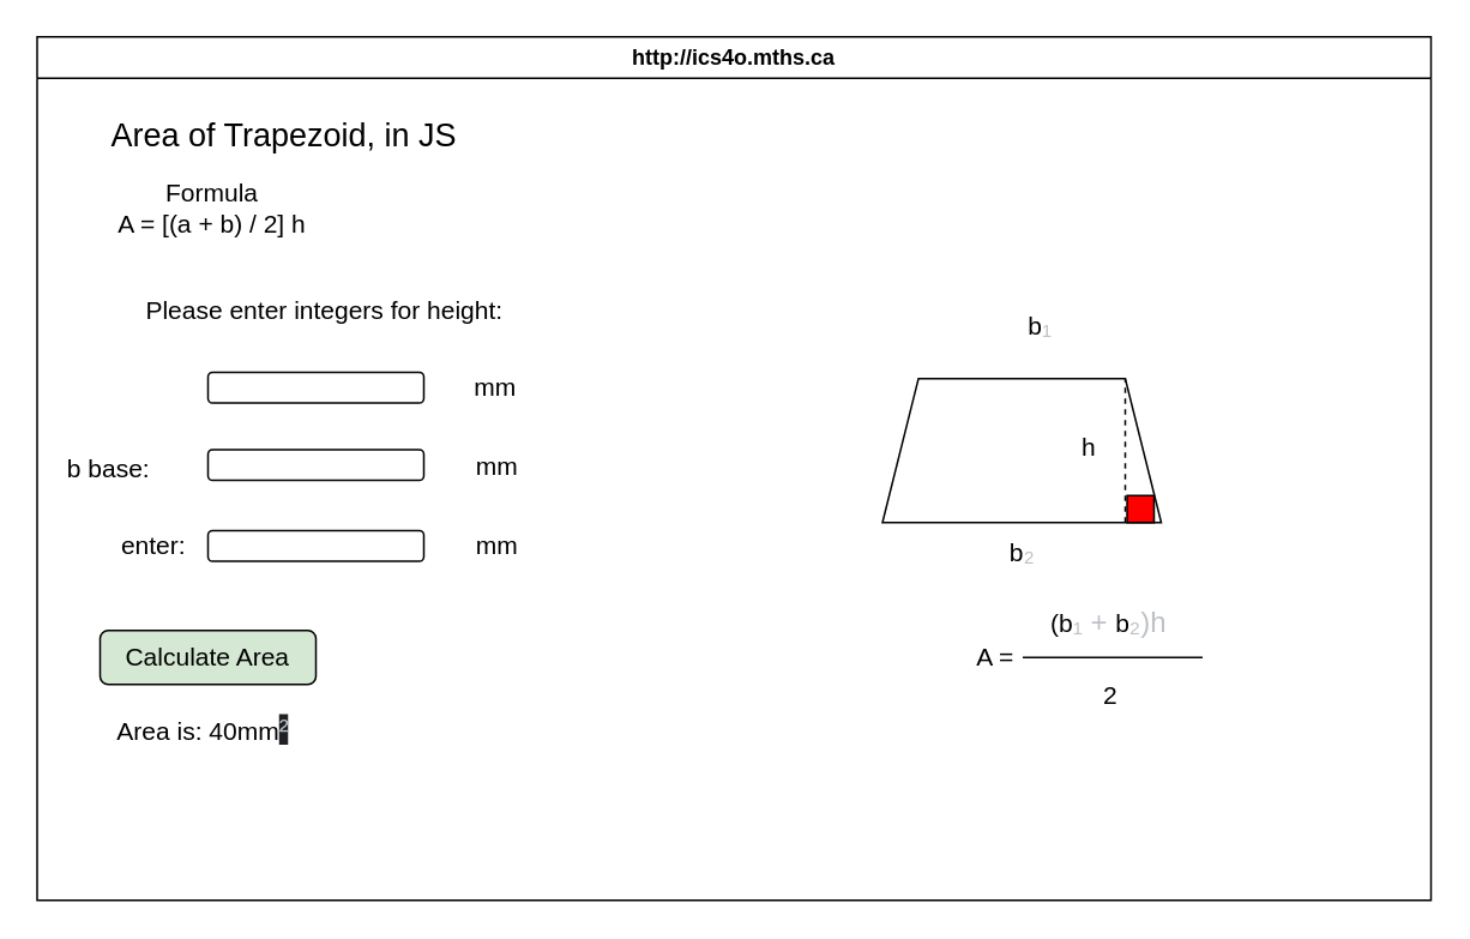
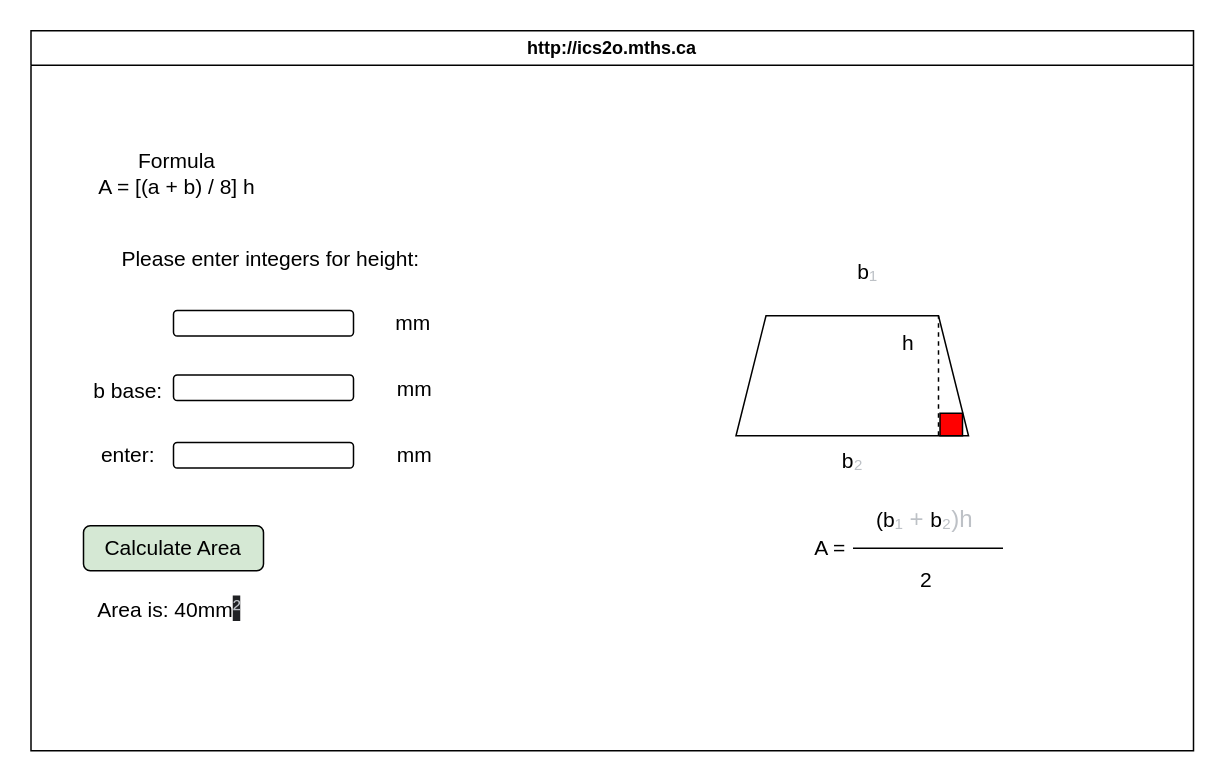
- <mxCell id="2" value="http://ics4o.mths.ca" style="swimlane;whiteSpace=wrap;html=1;" parent="1" vertex="1"><mxGeometry x="20" y="20" width="775" height="480" as="geometry" /></mxCell>
+ <mxCell id="2" value="http://ics2o.mths.ca" style="swimlane;whiteSpace=wrap;html=1;" parent="1" vertex="1"><mxGeometry x="20" y="20" width="775" height="480" as="geometry" /></mxCell>
- <mxCell id="3" value="&lt;font style=&quot;font-size: 18px;&quot;&gt;Area of Trapezoid, in JS&lt;/font&gt;" style="text;html=1;strokeColor=none;fillColor=none;align=center;verticalAlign=middle;whiteSpace=wrap;rounded=0;" vertex="1" parent="2"><mxGeometry x="35" y="40" width="205" height="30" as="geometry" /></mxCell>
- <mxCell id="4" value="&lt;font style=&quot;font-size: 14px;&quot;&gt;Formula&lt;br&gt;A = [(a + b) / 2] h&lt;/font&gt;" style="text;html=1;strokeColor=none;fillColor=none;align=center;verticalAlign=middle;whiteSpace=wrap;rounded=0;" vertex="1" parent="2"><mxGeometry x="35" y="80" width="125" height="30" as="geometry" /></mxCell>
+ <mxCell id="4" value="&lt;font style=&quot;font-size: 14px;&quot;&gt;Formula&lt;br&gt;A = [(a + b) / 8] h&lt;/font&gt;" style="text;html=1;strokeColor=none;fillColor=none;align=center;verticalAlign=middle;whiteSpace=wrap;rounded=0;" vertex="1" parent="2"><mxGeometry x="35" y="80" width="125" height="30" as="geometry" /></mxCell>
- <mxCell id="24" value="h" style="text;html=1;strokeColor=none;fillColor=none;align=center;verticalAlign=middle;whiteSpace=wrap;rounded=0;fontSize=14;" vertex="1" parent="1"><mxGeometry x="574.5" y="232.5" width="60" height="30" as="geometry" /></mxCell>
+ <mxCell id="24" value="h" style="text;html=1;strokeColor=none;fillColor=none;align=center;verticalAlign=middle;whiteSpace=wrap;rounded=0;fontSize=14;" vertex="1" parent="1"><mxGeometry x="574.5" y="212.5" width="60" height="30" as="geometry" /></mxCell>
- <mxCell id="5" value="b base:" style="text;html=1;strokeColor=none;fillColor=none;align=center;verticalAlign=middle;whiteSpace=wrap;rounded=0;fontSize=14;" vertex="1" parent="2"><mxGeometry x="10" y="225" width="60" height="30" as="geometry" /></mxCell>
+ <mxCell id="5" value="b base:" style="text;html=1;strokeColor=none;fillColor=none;align=center;verticalAlign=middle;whiteSpace=wrap;rounded=0;fontSize=14;" vertex="1" parent="2"><mxGeometry x="35" y="225" width="60" height="30" as="geometry" /></mxCell>
